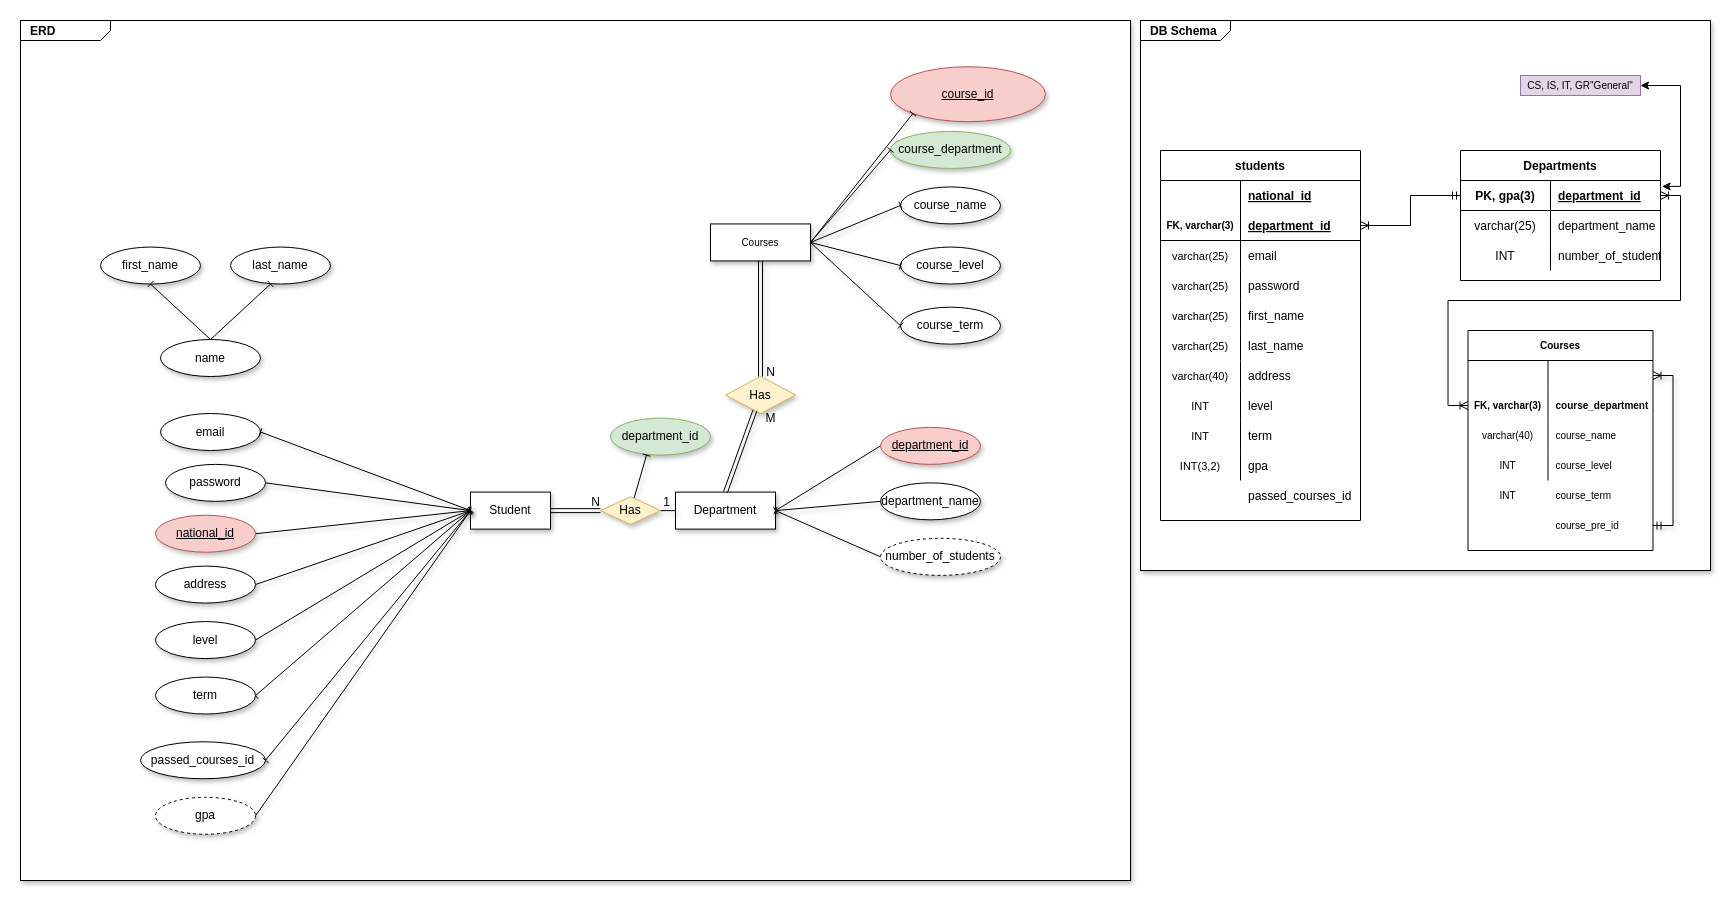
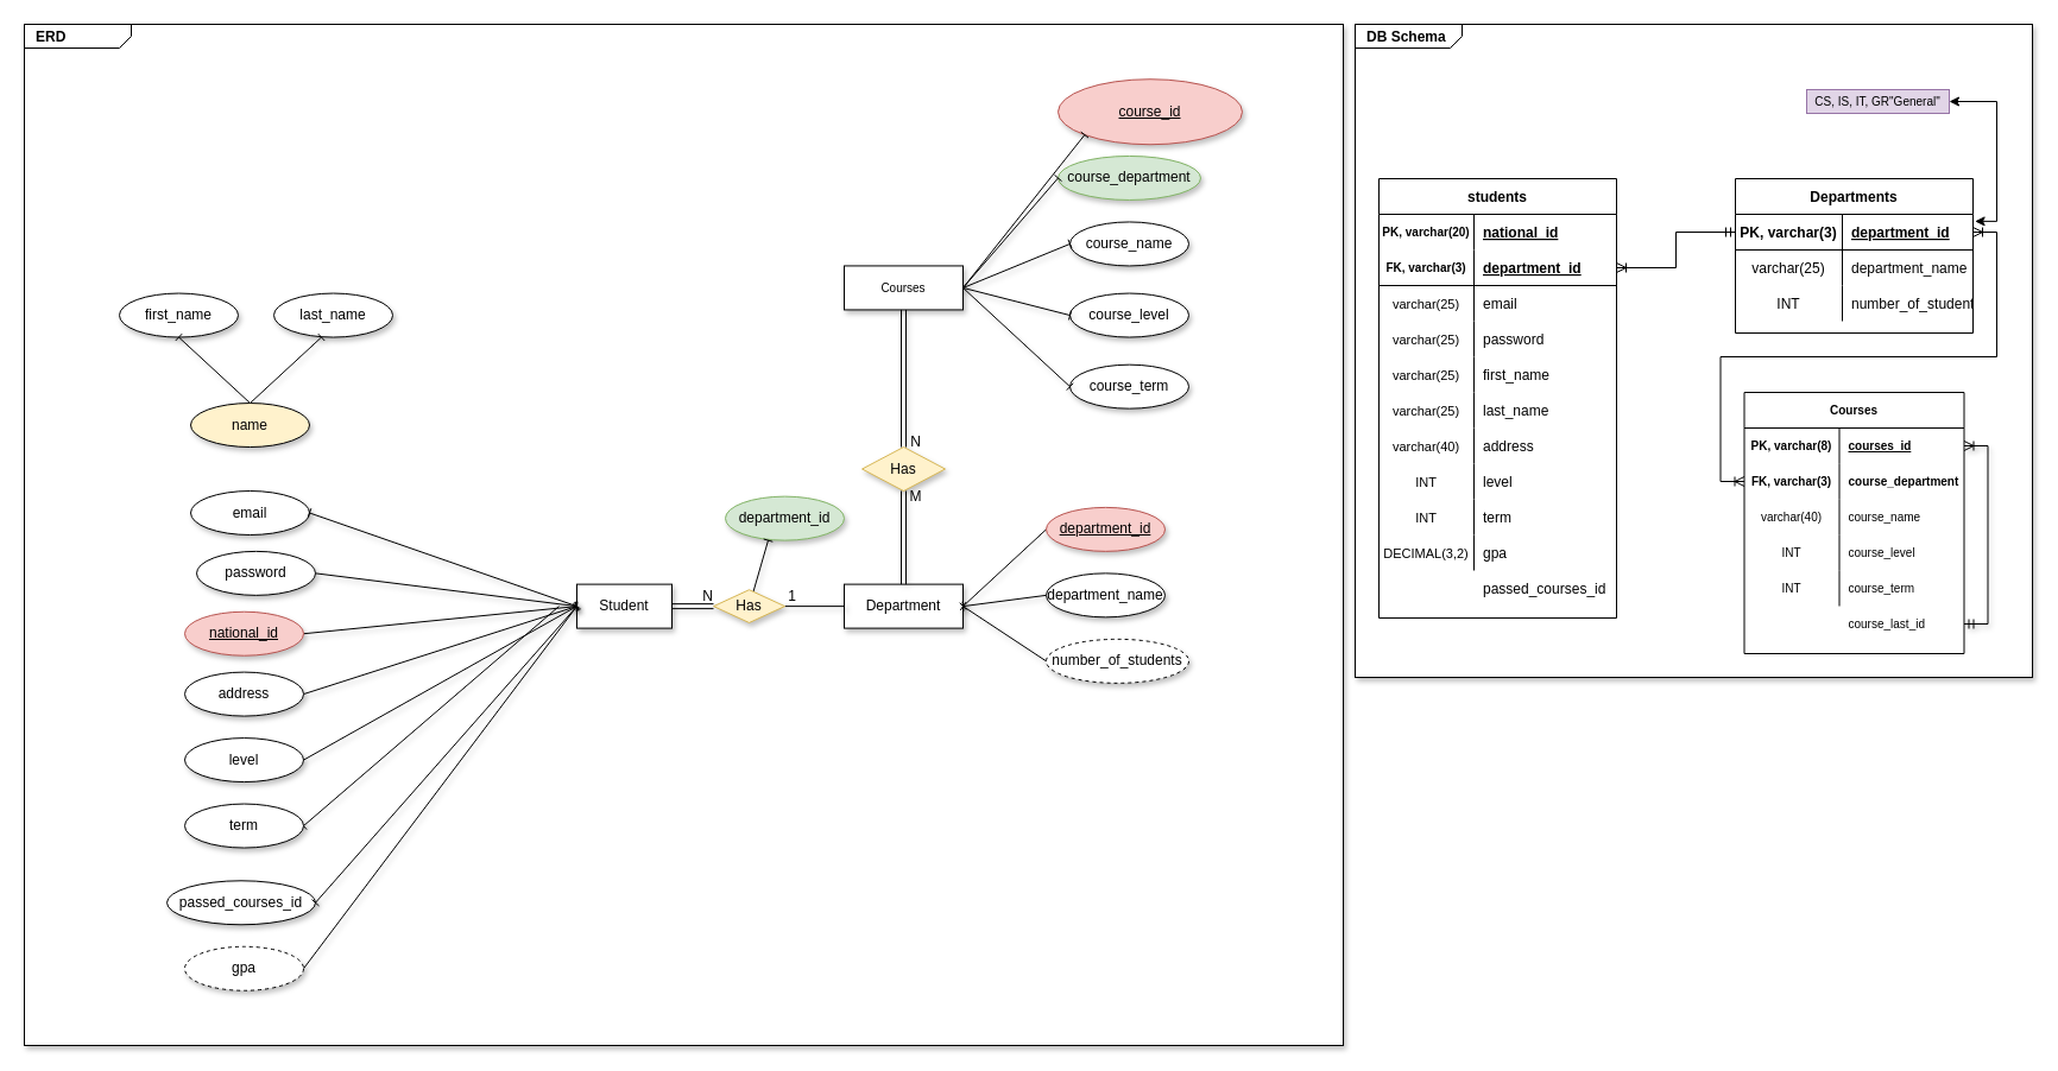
+ <mxCell id="62" value="PK, varchar(20)" style="shape=partialRectangle;connectable=0;fillColor=none;top=0;left=0;bottom=0;right=0;fontStyle=1;overflow=hidden;fontSize=10;" parent="61" vertex="1"><mxGeometry width="80" height="30" as="geometry"><mxRectangle width="80" height="30" as="alternateBounds" /></mxGeometry></mxCell>
- <mxCell id="95" value="PK, gpa(3)" style="shape=partialRectangle;connectable=0;fillColor=none;top=0;left=0;bottom=0;right=0;fontStyle=1;overflow=hidden;fontSize=12;" parent="94" vertex="1"><mxGeometry width="90.0" height="30" as="geometry"><mxRectangle width="90.0" height="30" as="alternateBounds" /></mxGeometry></mxCell>
+ <mxCell id="95" value="PK, varchar(3)" style="shape=partialRectangle;connectable=0;fillColor=none;top=0;left=0;bottom=0;right=0;fontStyle=1;overflow=hidden;fontSize=12;" parent="94" vertex="1"><mxGeometry width="90.0" height="30" as="geometry"><mxRectangle width="90.0" height="30" as="alternateBounds" /></mxGeometry></mxCell>
- <mxCell id="37" value="name" style="ellipse;whiteSpace=wrap;html=1;align=center;shadow=1;" parent="32" vertex="1"><mxGeometry x="60" y="92.473" width="100" height="36.989" as="geometry" /></mxCell>
+ <mxCell id="37" value="name" style="ellipse;whiteSpace=wrap;html=1;align=center;shadow=1;fillColor=#fff2cc;" parent="32" vertex="1"><mxGeometry x="60" y="92.473" width="100" height="36.989" as="geometry" /></mxCell>
+ <mxCell id="106" value="PK, varchar(8)" style="shape=partialRectangle;connectable=0;fillColor=none;top=0;left=0;bottom=0;right=0;fontStyle=1;overflow=hidden;fontSize=10;" parent="105" vertex="1"><mxGeometry width="80" height="30" as="geometry"><mxRectangle width="80" height="30" as="alternateBounds" /></mxGeometry></mxCell>
+ <mxCell id="107" value="courses_id" style="shape=partialRectangle;connectable=0;fillColor=none;top=0;left=0;bottom=0;right=0;align=left;spacingLeft=6;fontStyle=5;overflow=hidden;fontSize=10;" parent="105" vertex="1"><mxGeometry x="80" width="105" height="30" as="geometry"><mxRectangle width="105" height="30" as="alternateBounds" /></mxGeometry></mxCell>
- <mxCell id="89" value="INT(3,2)" style="shape=partialRectangle;connectable=0;fillColor=none;top=0;left=0;bottom=0;right=0;editable=1;overflow=hidden;fontSize=11;" parent="88" vertex="1"><mxGeometry width="80" height="30" as="geometry"><mxRectangle width="80" height="30" as="alternateBounds" /></mxGeometry></mxCell>
+ <mxCell id="89" value="DECIMAL(3,2)" style="shape=partialRectangle;connectable=0;fillColor=none;top=0;left=0;bottom=0;right=0;editable=1;overflow=hidden;fontSize=11;" parent="88" vertex="1"><mxGeometry width="80" height="30" as="geometry"><mxRectangle width="80" height="30" as="alternateBounds" /></mxGeometry></mxCell>
- <mxCell id="5" value="Student" style="whiteSpace=wrap;html=1;align=center;shadow=1;" parent="2" vertex="1"><mxGeometry x="450" y="471.613" width="80" height="36.989" as="geometry" /></mxCell>
+ <mxCell id="5" value="Student" style="whiteSpace=wrap;html=1;align=center;shadow=1;" parent="2" vertex="1"><mxGeometry x="465" y="471.613" width="80" height="36.989" as="geometry" /></mxCell>
- <mxCell id="17" value="Department" style="whiteSpace=wrap;html=1;align=center;shadow=1;" parent="2" vertex="1"><mxGeometry x="655" y="471.613" width="100" height="36.989" as="geometry" /></mxCell>
+ <mxCell id="17" value="Department" style="whiteSpace=wrap;html=1;align=center;shadow=1;" parent="2" vertex="1"><mxGeometry x="690" y="471.613" width="100" height="36.989" as="geometry" /></mxCell>
- <mxCell id="122" value="course_pre_id" style="shape=partialRectangle;connectable=0;fillColor=none;top=0;left=0;bottom=0;right=0;align=left;spacingLeft=6;overflow=hidden;fontSize=10;" parent="121" vertex="1"><mxGeometry x="80" width="105" height="30" as="geometry"><mxRectangle width="105" height="30" as="alternateBounds" /></mxGeometry></mxCell>
+ <mxCell id="122" value="course_last_id" style="shape=partialRectangle;connectable=0;fillColor=none;top=0;left=0;bottom=0;right=0;align=left;spacingLeft=6;overflow=hidden;fontSize=10;" parent="121" vertex="1"><mxGeometry x="80" width="105" height="30" as="geometry"><mxRectangle width="105" height="30" as="alternateBounds" /></mxGeometry></mxCell>
